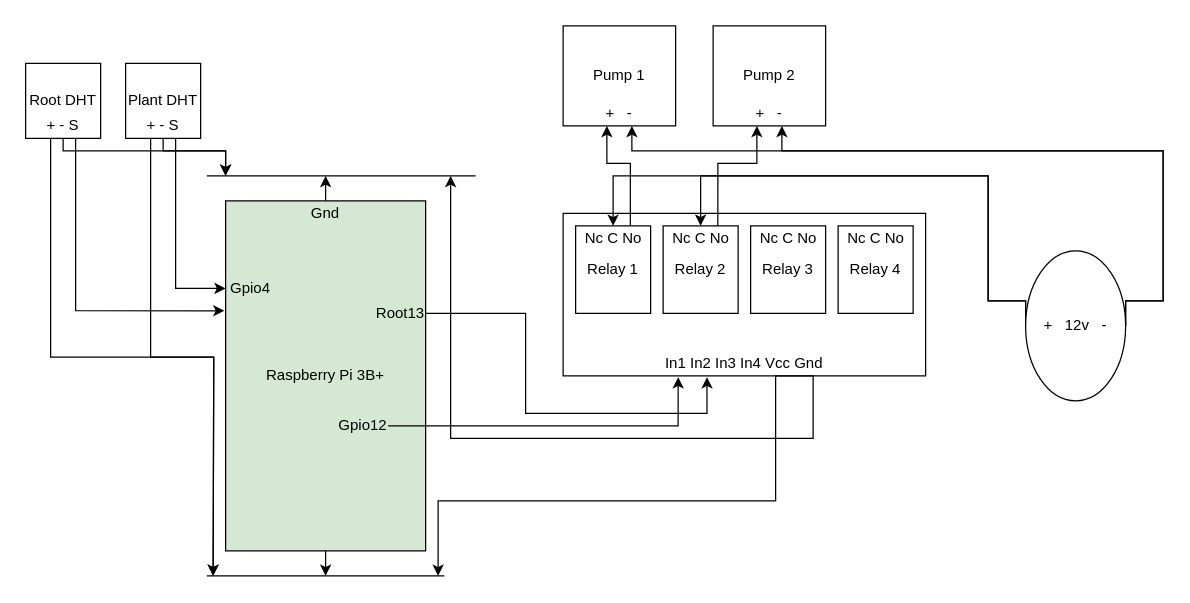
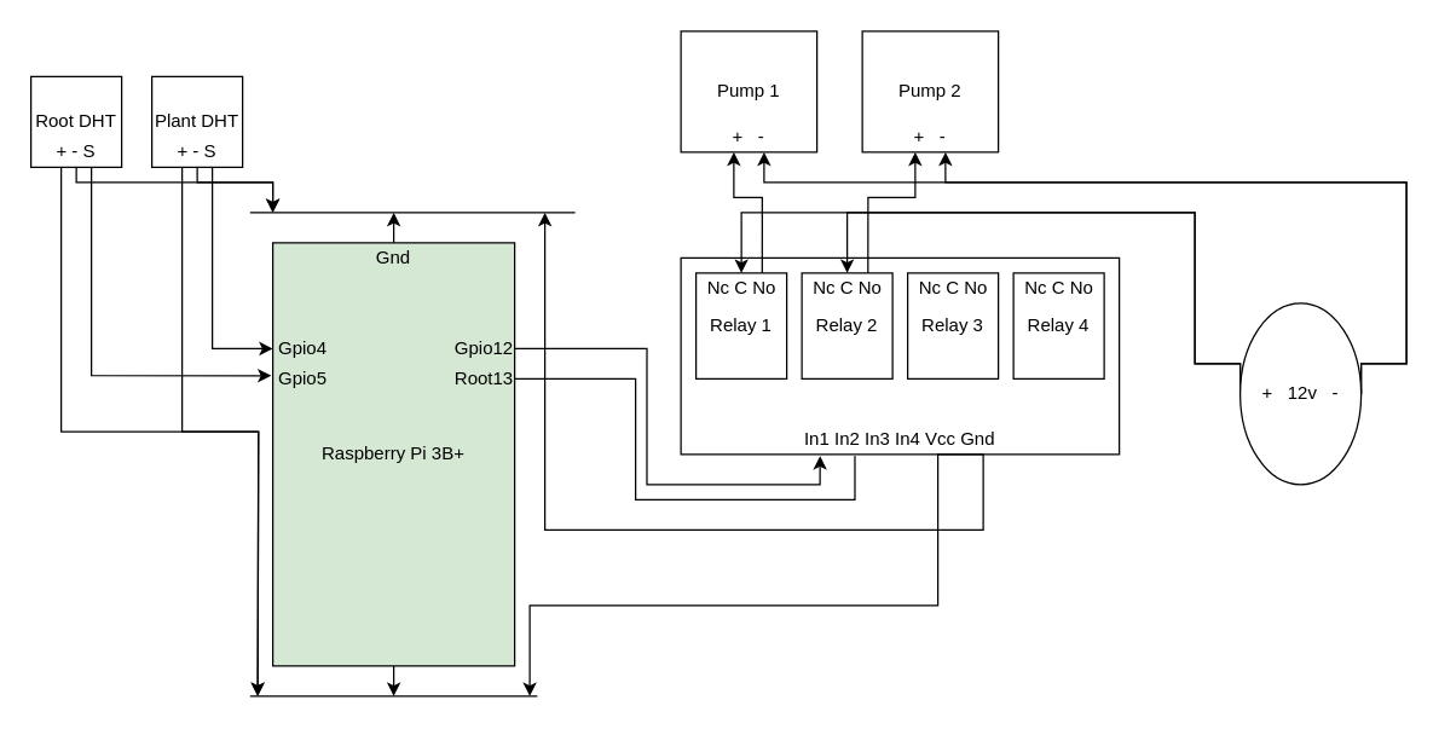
+ <mxCell id="17" value="Gpio5" style="text;html=1;strokeColor=none;fillColor=none;align=center;verticalAlign=middle;whiteSpace=wrap;rounded=0;" vertex="1" parent="1"><mxGeometry x="180" y="240" width="40" height="20" as="geometry" /></mxCell>
- <mxCell id="32" style="edgeStyle=orthogonalEdgeStyle;rounded=0;orthogonalLoop=1;jettySize=auto;html=1;exitX=1;exitY=0.5;exitDx=0;exitDy=0;entryX=0.313;entryY=1.05;entryDx=0;entryDy=0;entryPerimeter=0;" edge="1" parent="1" source="33" target="29"><mxGeometry relative="1" as="geometry"><Array as="points"><mxPoint x="420" y="250" /><mxPoint x="420" y="330" /><mxPoint x="565" y="330" /></Array></mxGeometry></mxCell>
+ <mxCell id="32" style="edgeStyle=orthogonalEdgeStyle;rounded=0;orthogonalLoop=1;jettySize=auto;html=1;exitX=1;exitY=0.5;exitDx=0;exitDy=0;entryX=0.313;entryY=1.05;entryDx=0;entryDy=0;entryPerimeter=0;endArrow=none;" edge="1" parent="1" source="33" target="29"><mxGeometry relative="1" as="geometry"><Array as="points"><mxPoint x="420" y="250" /><mxPoint x="420" y="330" /><mxPoint x="565" y="330" /></Array></mxGeometry></mxCell>
- <mxCell id="31" value="Gpio12" style="text;html=1;strokeColor=none;fillColor=none;align=center;verticalAlign=middle;whiteSpace=wrap;rounded=0;" vertex="1" parent="1"><mxGeometry x="270" y="330" width="40" height="20" as="geometry" /></mxCell>
+ <mxCell id="31" value="Gpio12" style="text;html=1;strokeColor=none;fillColor=none;align=center;verticalAlign=middle;whiteSpace=wrap;rounded=0;" vertex="1" parent="1"><mxGeometry x="300" y="220" width="40" height="20" as="geometry" /></mxCell>
